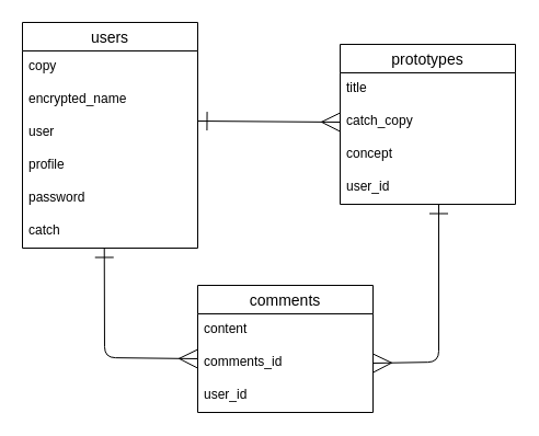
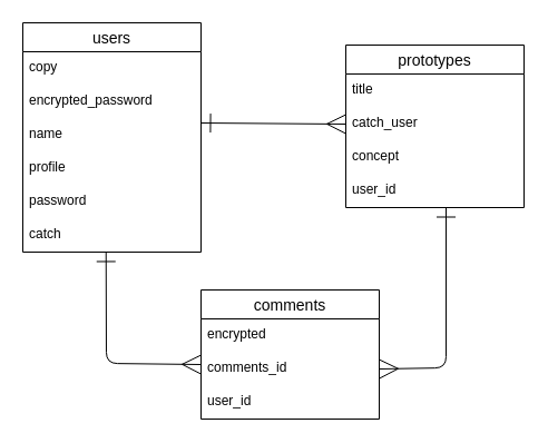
- <mxCell id="4" value="encrypted_name" style="text;strokeColor=none;fillColor=none;spacingLeft=4;spacingRight=4;overflow=hidden;rotatable=0;points=[[0,0.5],[1,0.5]];portConstraint=eastwest;fontSize=12;" vertex="1" parent="2"><mxGeometry y="56" width="160" height="30" as="geometry" /></mxCell>
+ <mxCell id="4" value="encrypted_password" style="text;strokeColor=none;fillColor=none;spacingLeft=4;spacingRight=4;overflow=hidden;rotatable=0;points=[[0,0.5],[1,0.5]];portConstraint=eastwest;fontSize=12;" vertex="1" parent="2"><mxGeometry y="56" width="160" height="30" as="geometry" /></mxCell>
- <mxCell id="15" value="catch_copy" style="text;strokeColor=none;fillColor=none;spacingLeft=4;spacingRight=4;overflow=hidden;rotatable=0;points=[[0,0.5],[1,0.5]];portConstraint=eastwest;fontSize=12;" vertex="1" parent="13"><mxGeometry y="56" width="160" height="30" as="geometry" /></mxCell>
+ <mxCell id="15" value="catch_user" style="text;strokeColor=none;fillColor=none;spacingLeft=4;spacingRight=4;overflow=hidden;rotatable=0;points=[[0,0.5],[1,0.5]];portConstraint=eastwest;fontSize=12;" vertex="1" parent="13"><mxGeometry y="56" width="160" height="30" as="geometry" /></mxCell>
- <mxCell id="5" value="user" style="text;strokeColor=none;fillColor=none;spacingLeft=4;spacingRight=4;overflow=hidden;rotatable=0;points=[[0,0.5],[1,0.5]];portConstraint=eastwest;fontSize=12;" vertex="1" parent="2"><mxGeometry y="86" width="160" height="30" as="geometry" /></mxCell>
+ <mxCell id="5" value="name" style="text;strokeColor=none;fillColor=none;spacingLeft=4;spacingRight=4;overflow=hidden;rotatable=0;points=[[0,0.5],[1,0.5]];portConstraint=eastwest;fontSize=12;" vertex="1" parent="2"><mxGeometry y="86" width="160" height="30" as="geometry" /></mxCell>
- <mxCell id="10" value="content" style="text;strokeColor=none;fillColor=none;spacingLeft=4;spacingRight=4;overflow=hidden;rotatable=0;points=[[0,0.5],[1,0.5]];portConstraint=eastwest;fontSize=12;" vertex="1" parent="9"><mxGeometry y="26" width="160" height="30" as="geometry" /></mxCell>
+ <mxCell id="10" value="encrypted" style="text;strokeColor=none;fillColor=none;spacingLeft=4;spacingRight=4;overflow=hidden;rotatable=0;points=[[0,0.5],[1,0.5]];portConstraint=eastwest;fontSize=12;" vertex="1" parent="9"><mxGeometry y="26" width="160" height="30" as="geometry" /></mxCell>
